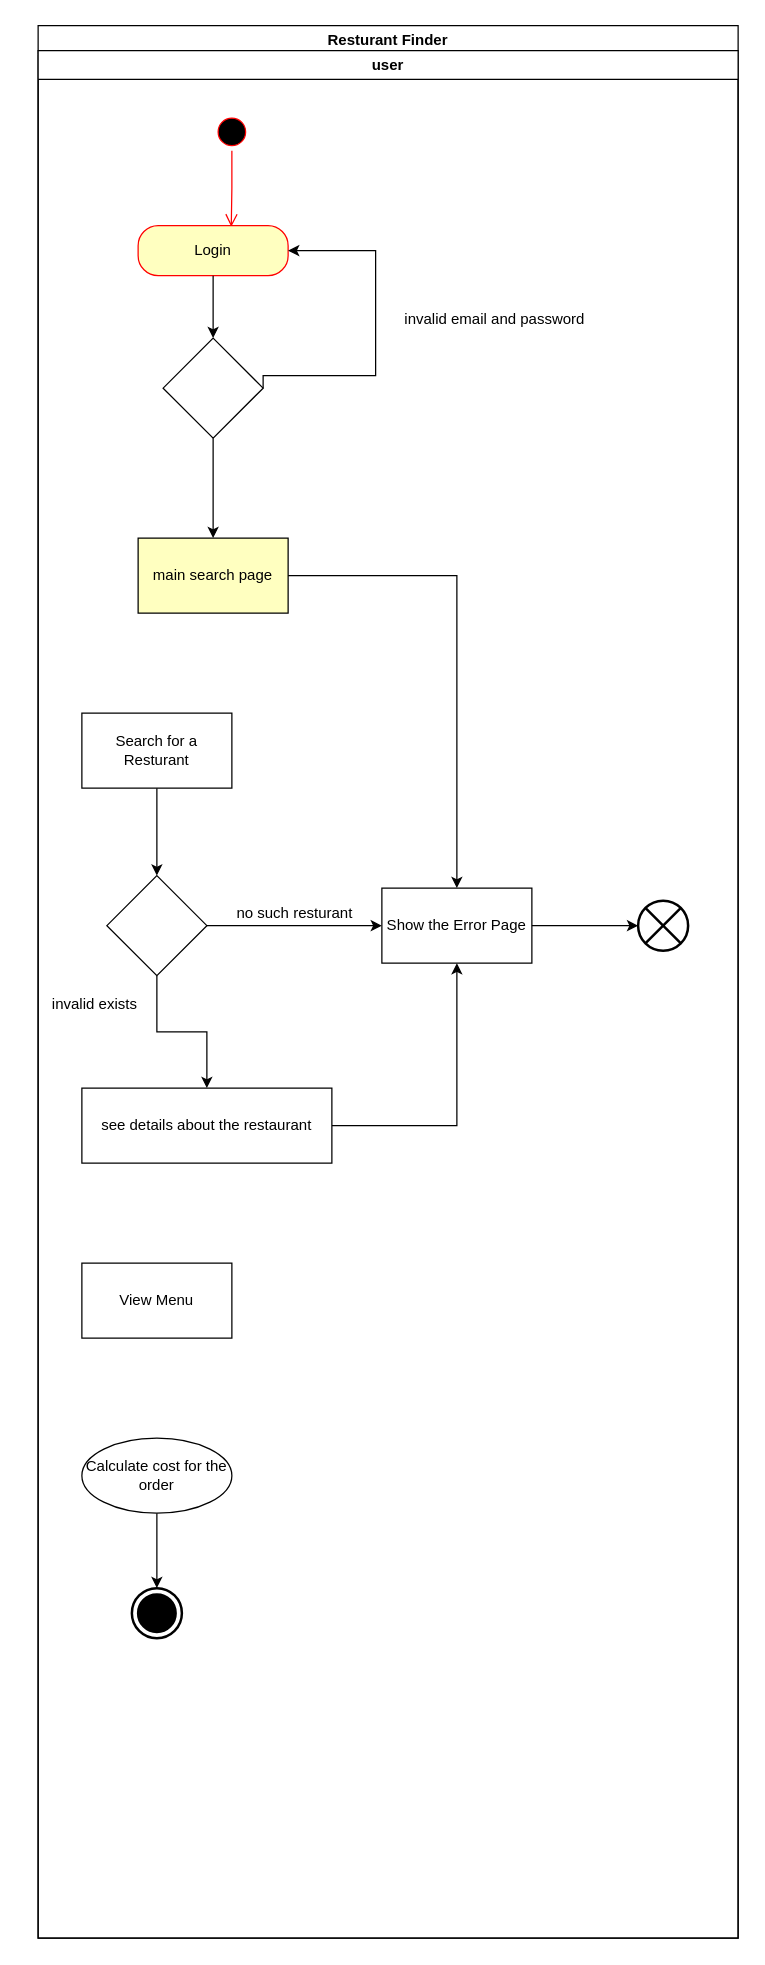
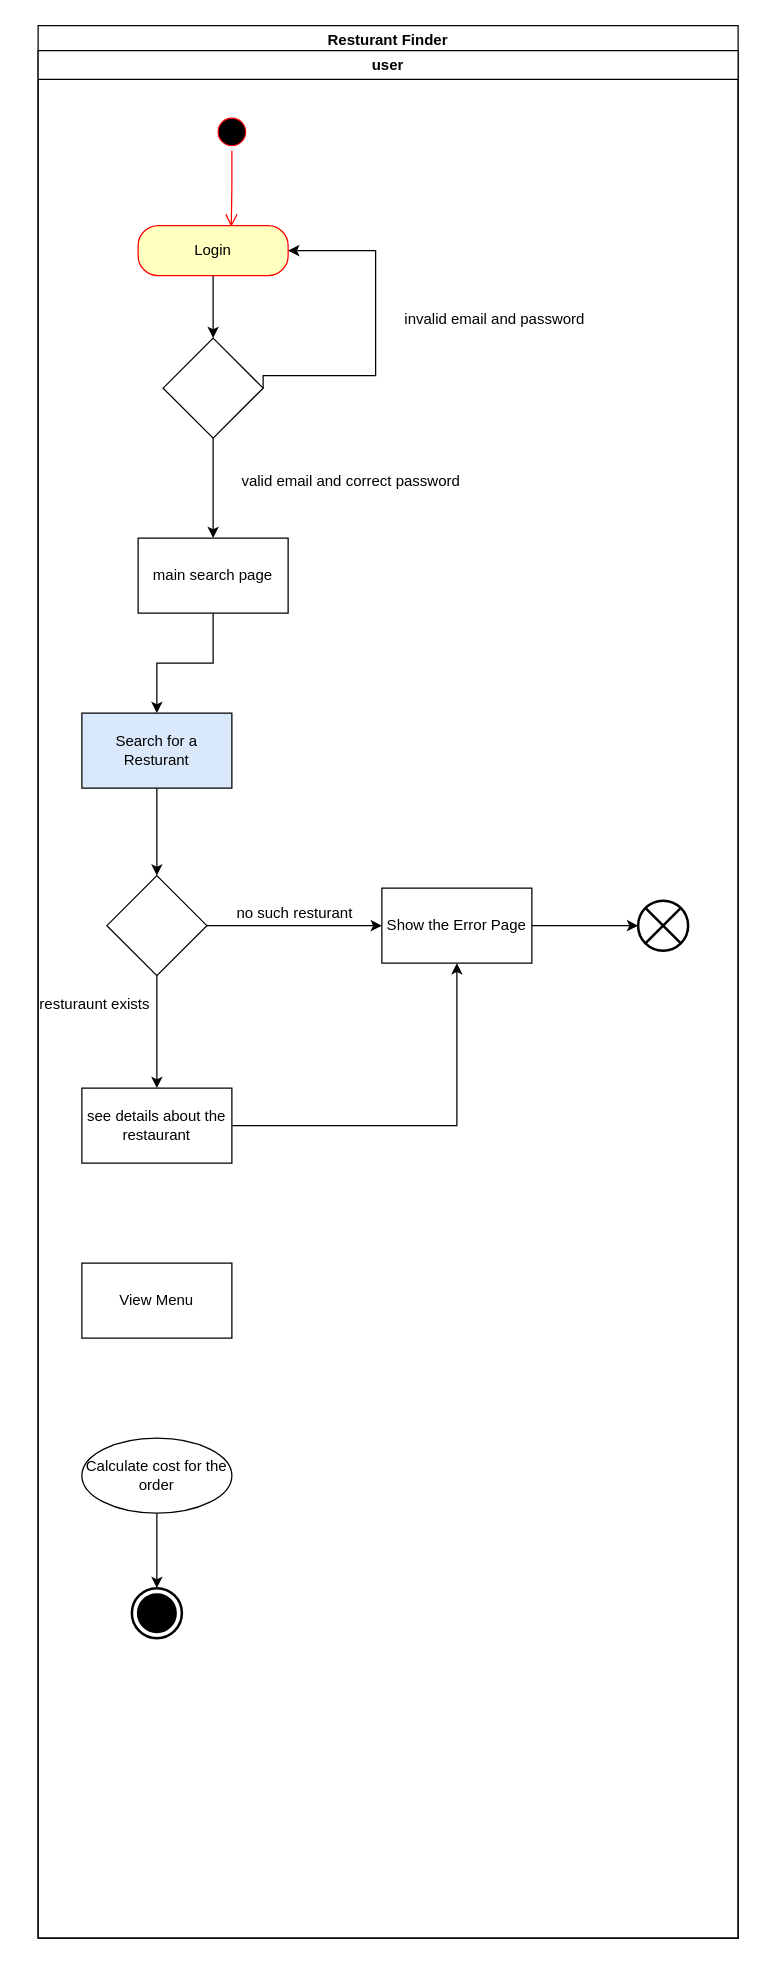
+ <mxCell id="13" value="valid email and correct password" style="text;html=1;align=center;verticalAlign=middle;resizable=0;points=[];autosize=1;strokeColor=none;fillColor=none;" vertex="1" parent="3"><mxGeometry x="150" y="330" width="200" height="30" as="geometry" /></mxCell>
- <mxCell id="11" value="main search page" style="whiteSpace=wrap;html=1;fillColor=#ffffc0;" vertex="1" parent="3"><mxGeometry x="80" y="390" width="120" height="60" as="geometry" /></mxCell>
+ <mxCell id="11" value="main search page" style="whiteSpace=wrap;html=1;" vertex="1" parent="3"><mxGeometry x="80" y="390" width="120" height="60" as="geometry" /></mxCell>
- <mxCell id="17" value="" style="edgeStyle=orthogonalEdgeStyle;rounded=0;orthogonalLoop=1;jettySize=auto;html=1;" edge="1" parent="2" source="11" target="21"><mxGeometry relative="1" as="geometry" /></mxCell>
+ <mxCell id="17" value="" style="edgeStyle=orthogonalEdgeStyle;rounded=0;orthogonalLoop=1;jettySize=auto;html=1;" edge="1" parent="2" source="11" target="16"><mxGeometry relative="1" as="geometry" /></mxCell>
- <mxCell id="16" value="Search for a Resturant" style="whiteSpace=wrap;html=1;" vertex="1" parent="2"><mxGeometry x="35" y="550" width="120" height="60" as="geometry" /></mxCell>
+ <mxCell id="16" value="Search for a Resturant" style="whiteSpace=wrap;html=1;fillColor=#dae8fc;" vertex="1" parent="2"><mxGeometry x="35" y="550" width="120" height="60" as="geometry" /></mxCell>
- <mxCell id="27" value="invalid exists" style="text;html=1;align=center;verticalAlign=middle;resizable=0;points=[];autosize=1;strokeColor=none;fillColor=none;" vertex="1" parent="2"><mxGeometry x="-10" y="768" width="110" height="30" as="geometry" /></mxCell>
+ <mxCell id="27" value="resturaunt exists" style="text;html=1;align=center;verticalAlign=middle;resizable=0;points=[];autosize=1;strokeColor=none;fillColor=none;" vertex="1" parent="2"><mxGeometry x="-10" y="768" width="110" height="30" as="geometry" /></mxCell>
- <mxCell id="26" value="see details about the restaurant" style="whiteSpace=wrap;html=1;" vertex="1" parent="2"><mxGeometry x="35" y="850" width="200" height="60" as="geometry" /></mxCell>
+ <mxCell id="26" value="see details about the restaurant" style="whiteSpace=wrap;html=1;" vertex="1" parent="2"><mxGeometry x="35" y="850" width="120" height="60" as="geometry" /></mxCell>
